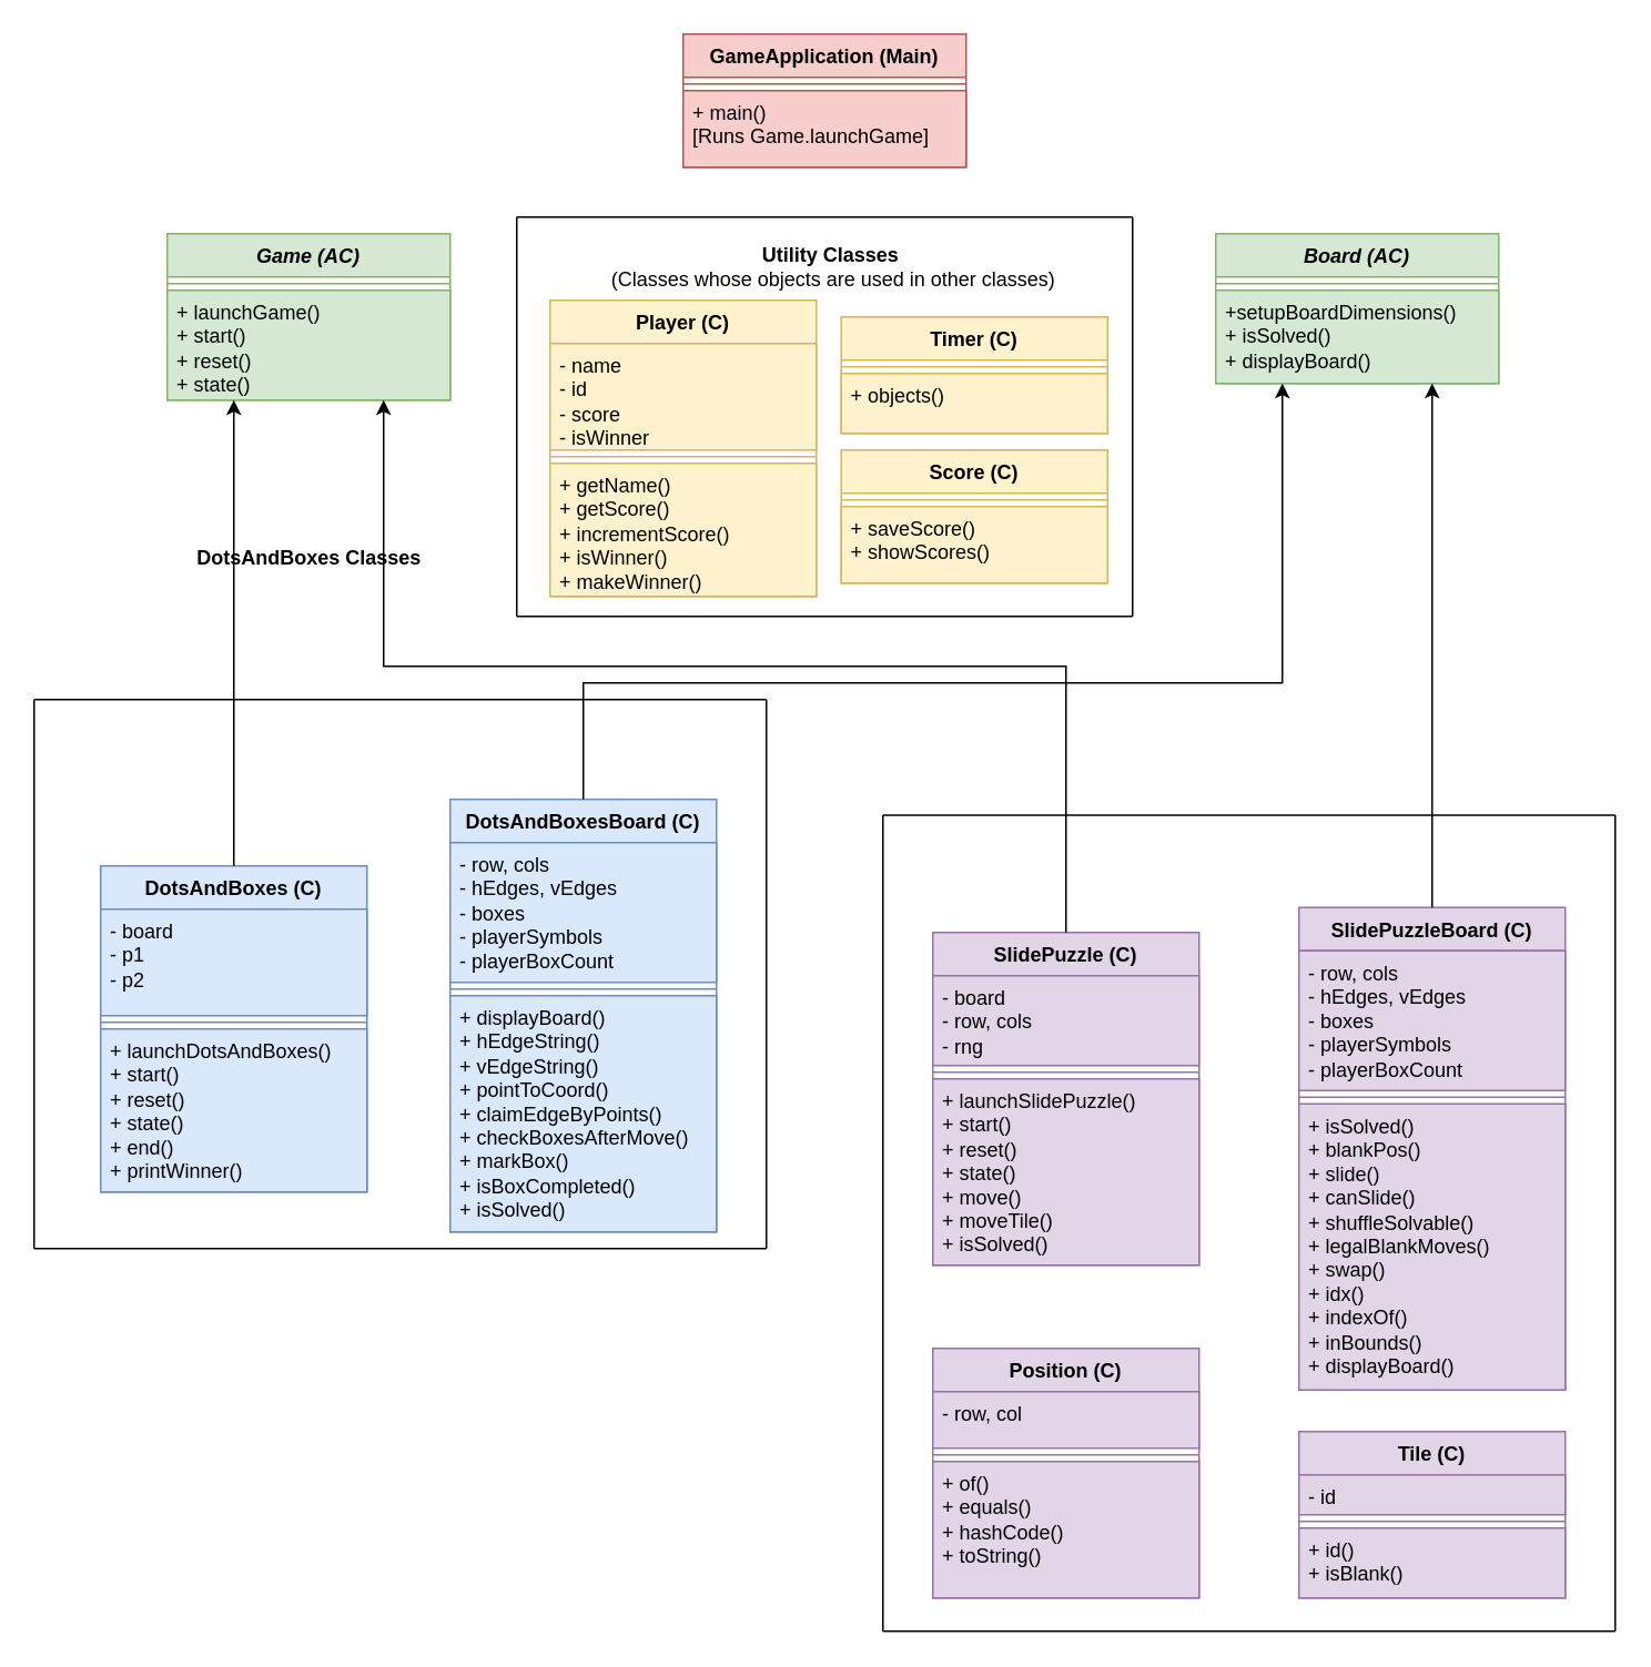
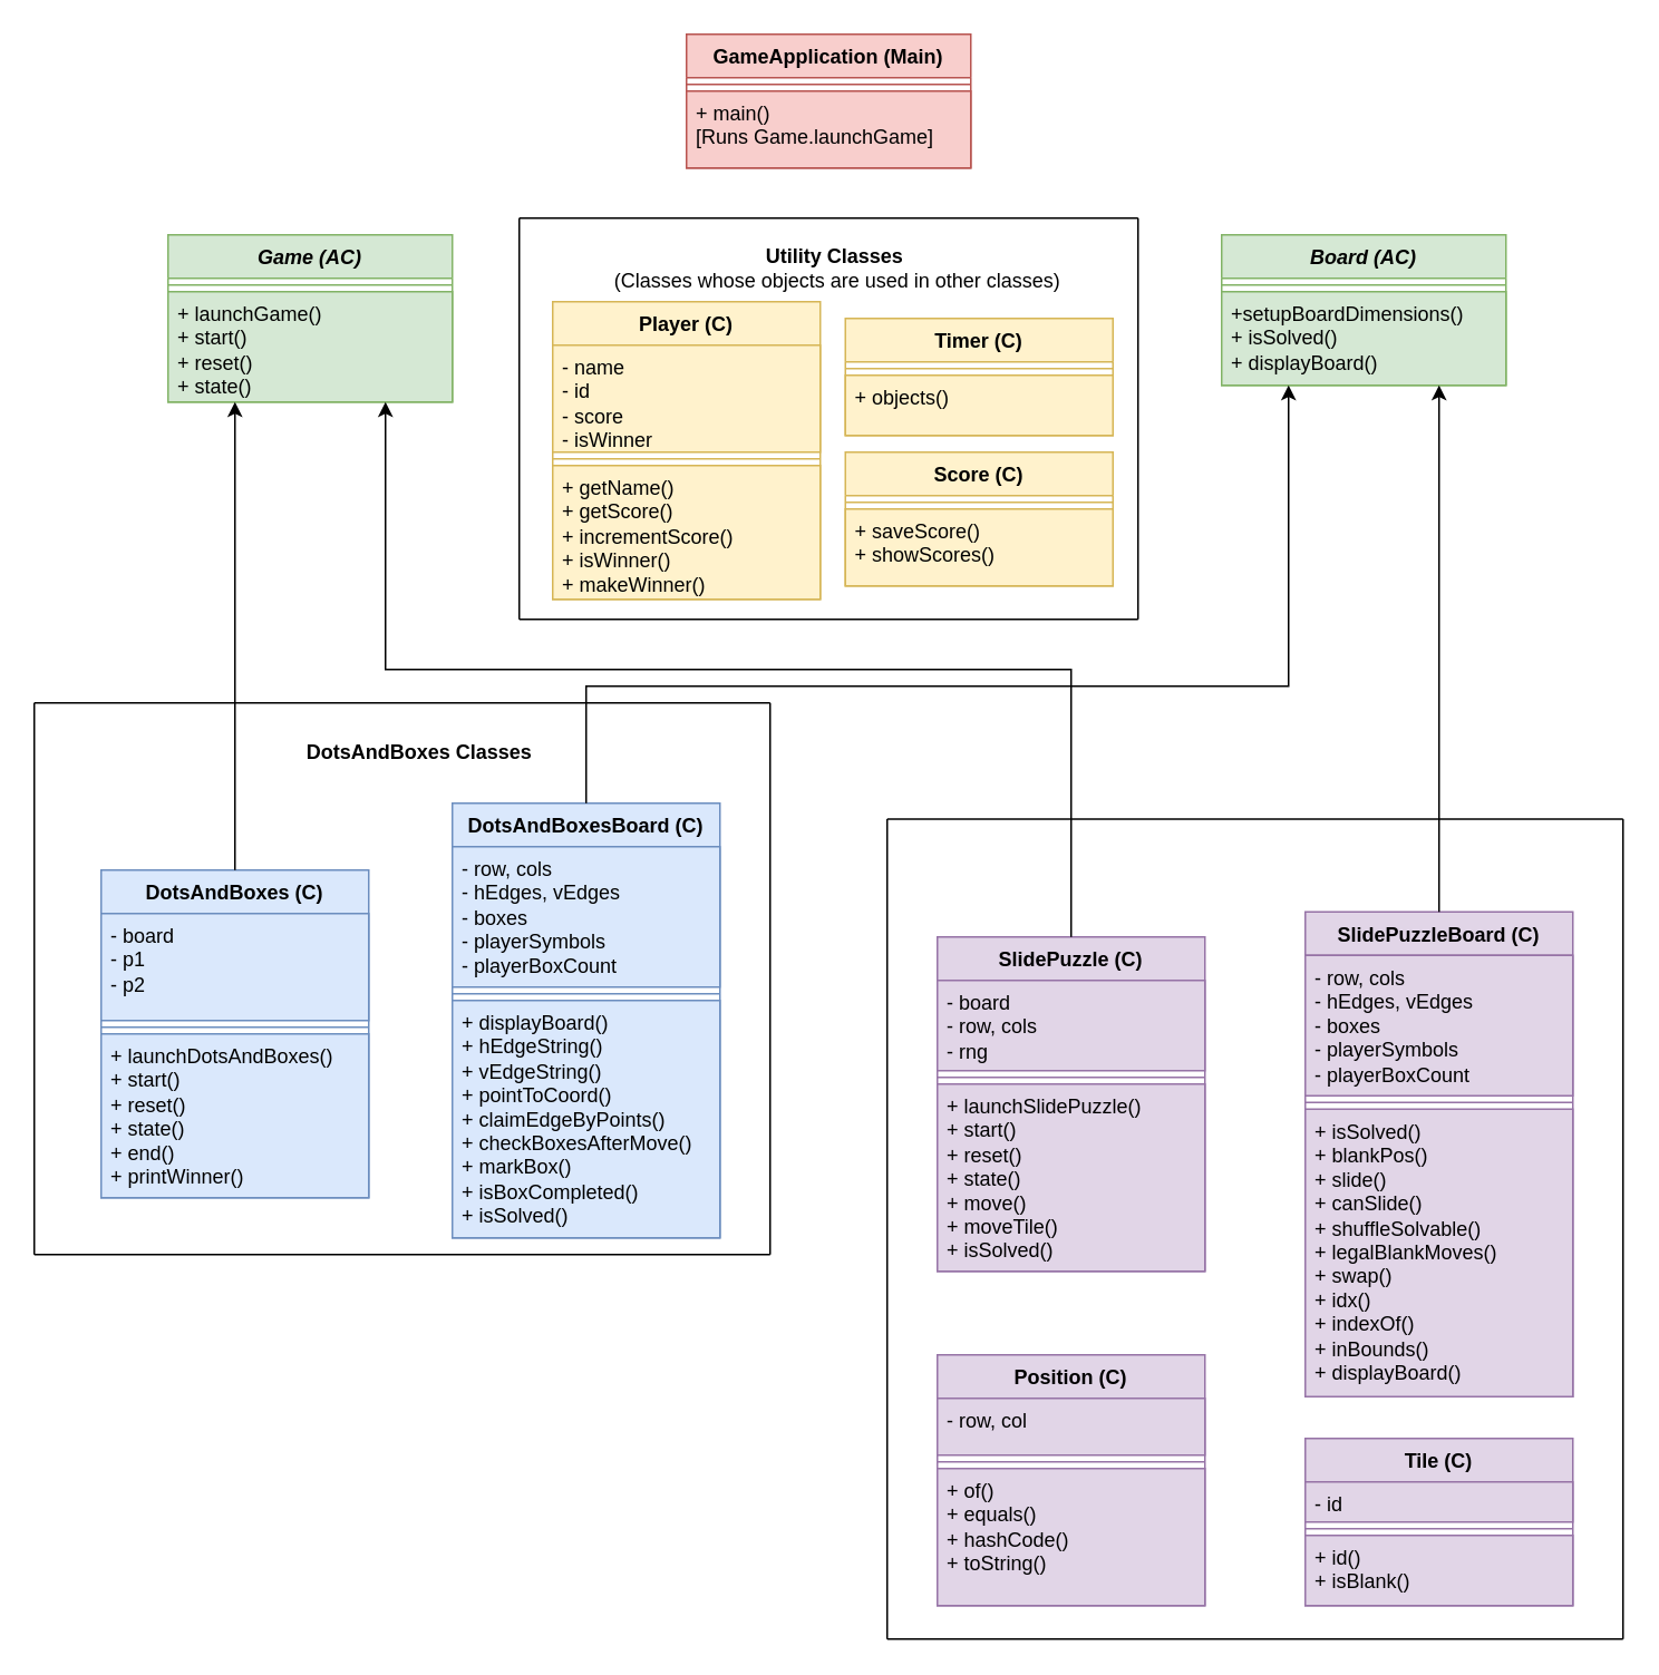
- <mxCell id="34" value="&lt;b&gt;DotsAndBoxes Classes&lt;/b&gt;" style="text;html=1;align=center;verticalAlign=middle;resizable=0;points=[];autosize=1;strokeColor=none;fillColor=none;" vertex="1" parent="1"><mxGeometry x="105" y="320" width="160" height="30" as="geometry" /></mxCell>
+ <mxCell id="34" value="&lt;b&gt;DotsAndBoxes Classes&lt;/b&gt;" style="text;html=1;align=center;verticalAlign=middle;resizable=0;points=[];autosize=1;strokeColor=none;fillColor=none;" vertex="1" parent="1"><mxGeometry x="170" y="435" width="160" height="30" as="geometry" /></mxCell>
